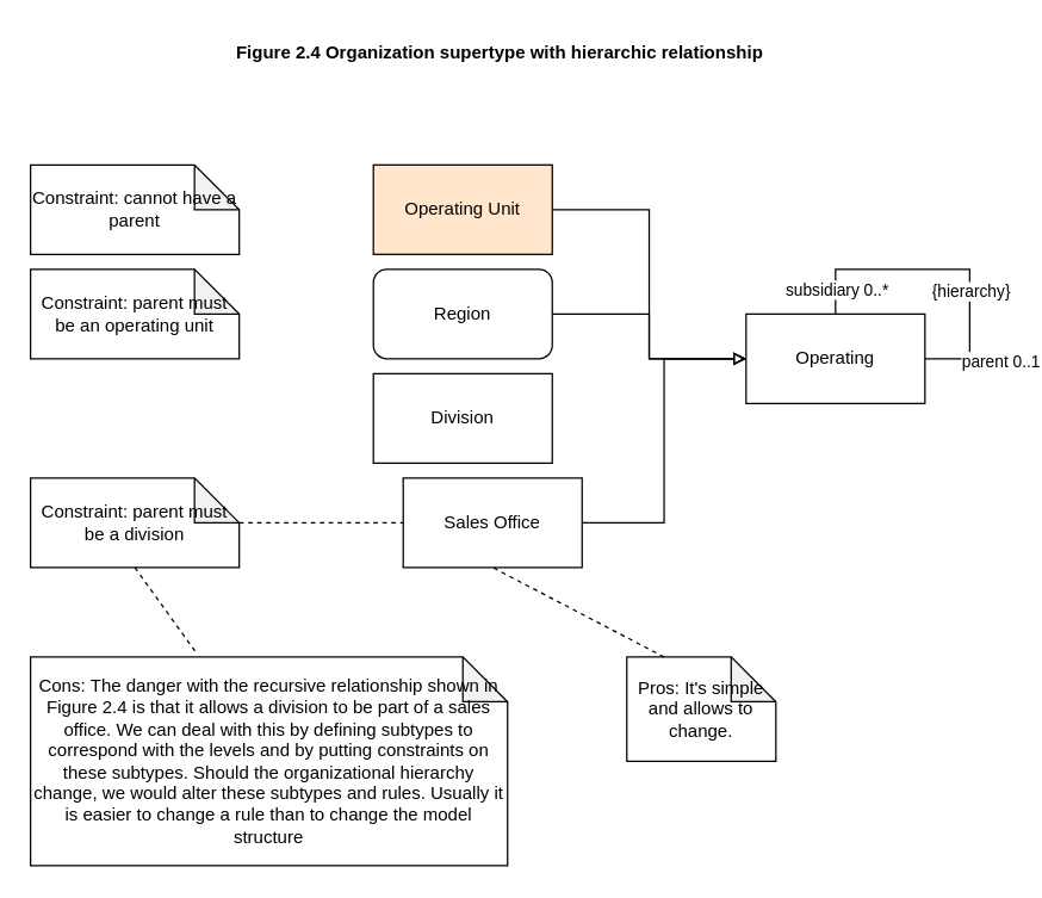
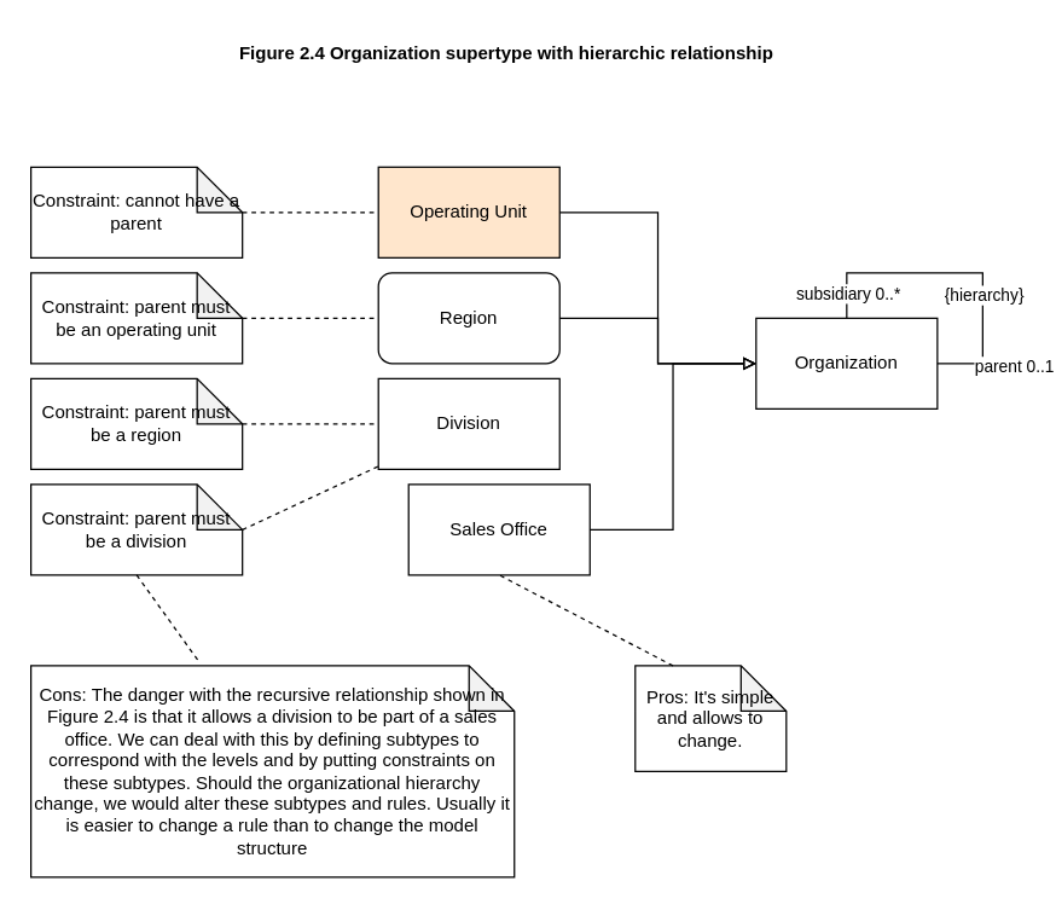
+ <mxCell id="20" value="" style="endArrow=none;dashed=1;html=1;rounded=0;exitX=0;exitY=0;exitDx=140;exitDy=30;exitPerimeter=0;" edge="1" parent="1" source="15" target="9"><mxGeometry width="50" height="50" relative="1" as="geometry"><mxPoint x="310" y="360" as="sourcePoint" /><mxPoint x="360" y="310" as="targetPoint" /></mxGeometry></mxCell>
+ <mxCell id="21" value="" style="endArrow=none;dashed=1;html=1;rounded=0;exitX=0;exitY=0;exitDx=140;exitDy=30;exitPerimeter=0;entryX=0;entryY=0.5;entryDx=0;entryDy=0;" edge="1" parent="1" source="14" target="8"><mxGeometry width="50" height="50" relative="1" as="geometry"><mxPoint x="170" y="150" as="sourcePoint" /><mxPoint x="260" y="150" as="targetPoint" /></mxGeometry></mxCell>
- <mxCell id="2" value="Operating" style="rounded=0;whiteSpace=wrap;html=1;" parent="1" vertex="1"><mxGeometry x="500" y="210" width="120" height="60" as="geometry" /></mxCell>
+ <mxCell id="2" value="Organization" style="rounded=0;whiteSpace=wrap;html=1;" parent="1" vertex="1"><mxGeometry x="500" y="210" width="120" height="60" as="geometry" /></mxCell>
+ <mxCell id="16" value="Constraint: parent must be a region" style="shape=note;whiteSpace=wrap;html=1;backgroundOutline=1;darkOpacity=0.05;" parent="1" vertex="1"><mxGeometry x="20" y="250" width="140" height="60" as="geometry" /></mxCell>
+ <mxCell id="22" value="" style="endArrow=none;dashed=1;html=1;rounded=0;exitX=0;exitY=0;exitDx=140;exitDy=30;exitPerimeter=0;entryX=0;entryY=0.5;entryDx=0;entryDy=0;" edge="1" parent="1" source="16" target="10"><mxGeometry width="50" height="50" relative="1" as="geometry"><mxPoint x="170" y="220" as="sourcePoint" /><mxPoint x="260" y="220" as="targetPoint" /></mxGeometry></mxCell>
- <mxCell id="23" value="" style="endArrow=none;dashed=1;html=1;rounded=0;exitX=0;exitY=0;exitDx=140;exitDy=30;exitPerimeter=0;entryX=0;entryY=0.5;entryDx=0;entryDy=0;" edge="1" parent="1" source="17" target="11"><mxGeometry width="50" height="50" relative="1" as="geometry"><mxPoint x="170" y="290" as="sourcePoint" /><mxPoint x="260" y="290" as="targetPoint" /></mxGeometry></mxCell>
+ <mxCell id="23" value="" style="endArrow=none;dashed=1;html=1;rounded=0;exitX=0;exitY=0;exitDx=140;exitDy=30;exitPerimeter=0;" edge="1" parent="1" source="17" target="10"><mxGeometry width="50" height="50" relative="1" as="geometry"><mxPoint x="170" y="290" as="sourcePoint" /><mxPoint x="260" y="290" as="targetPoint" /></mxGeometry></mxCell>
